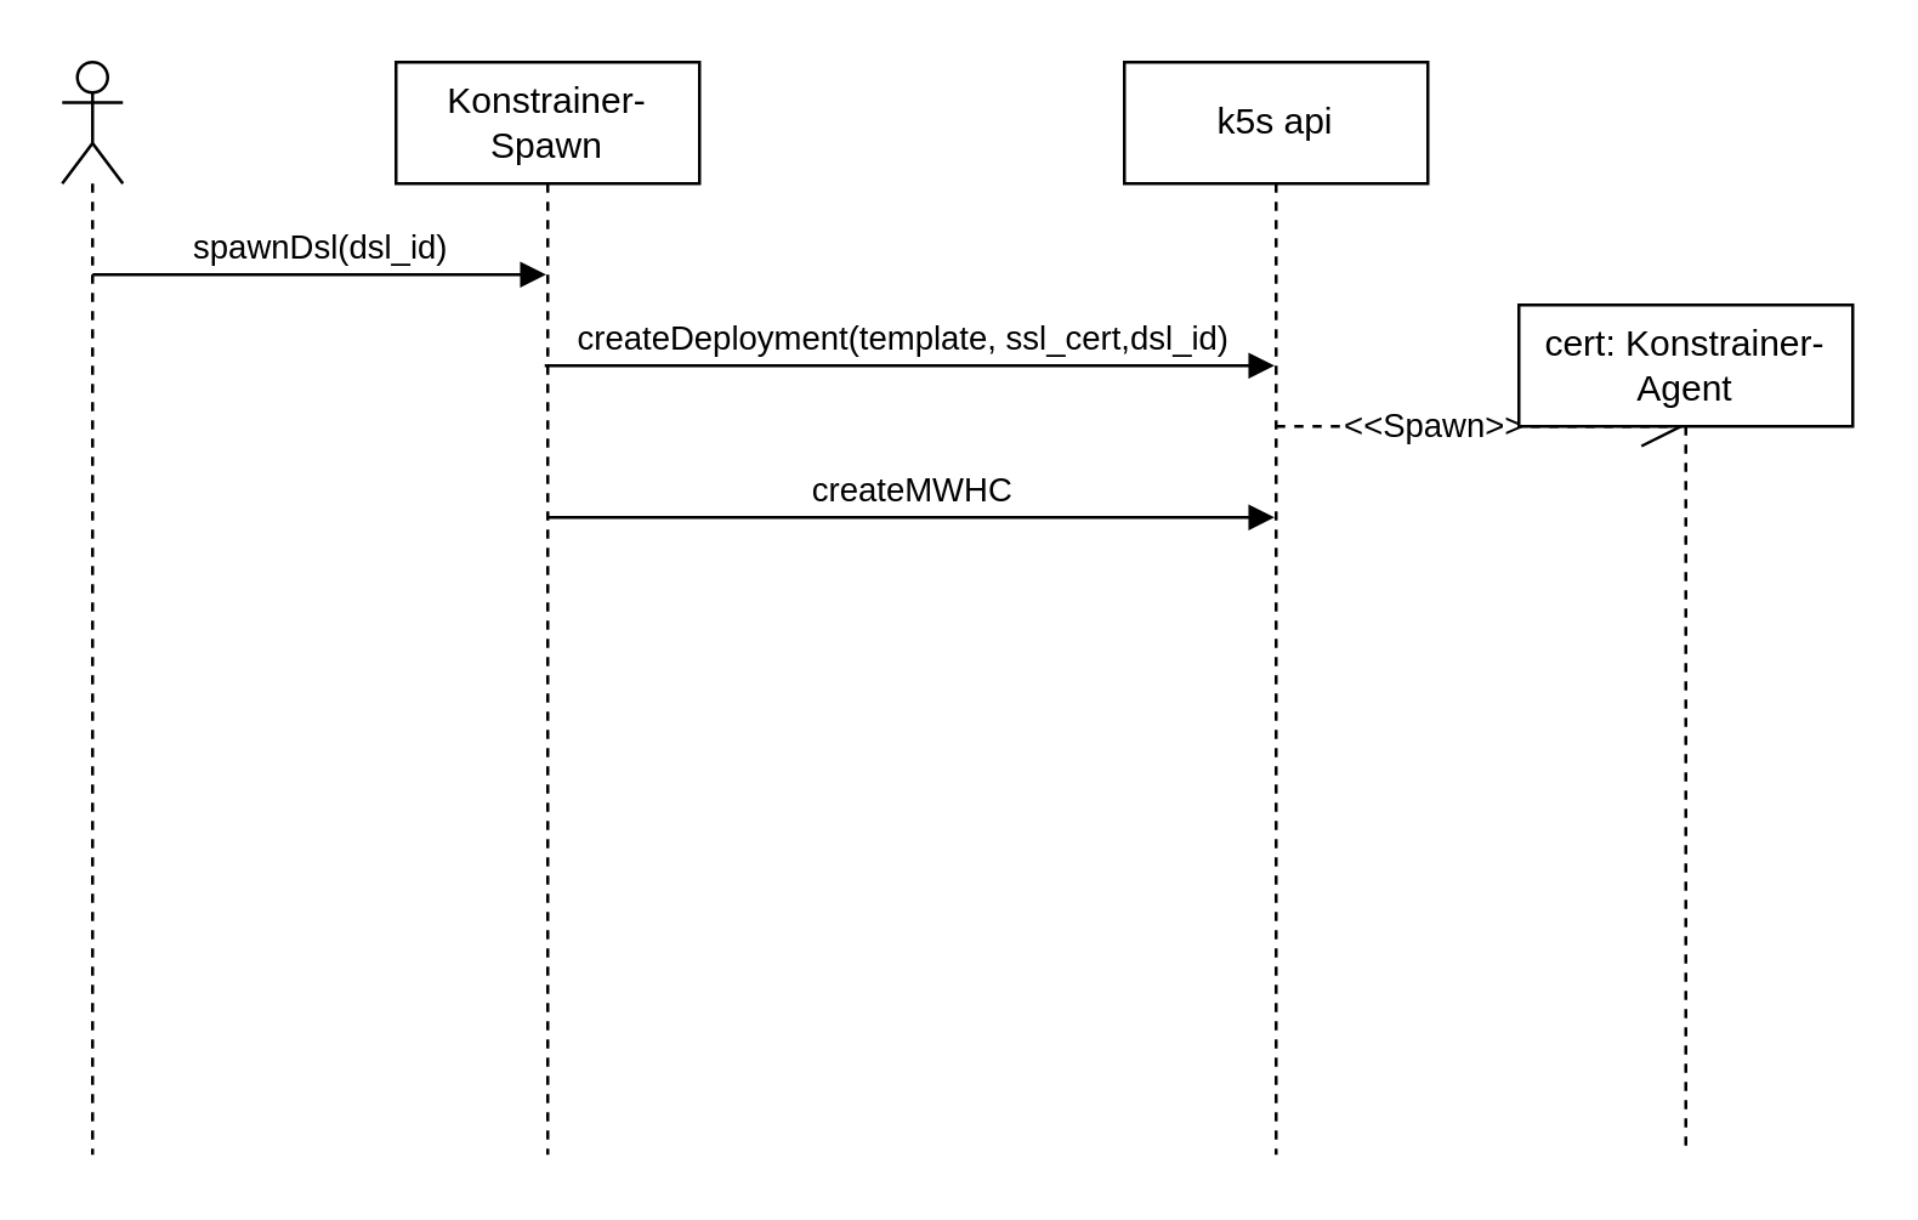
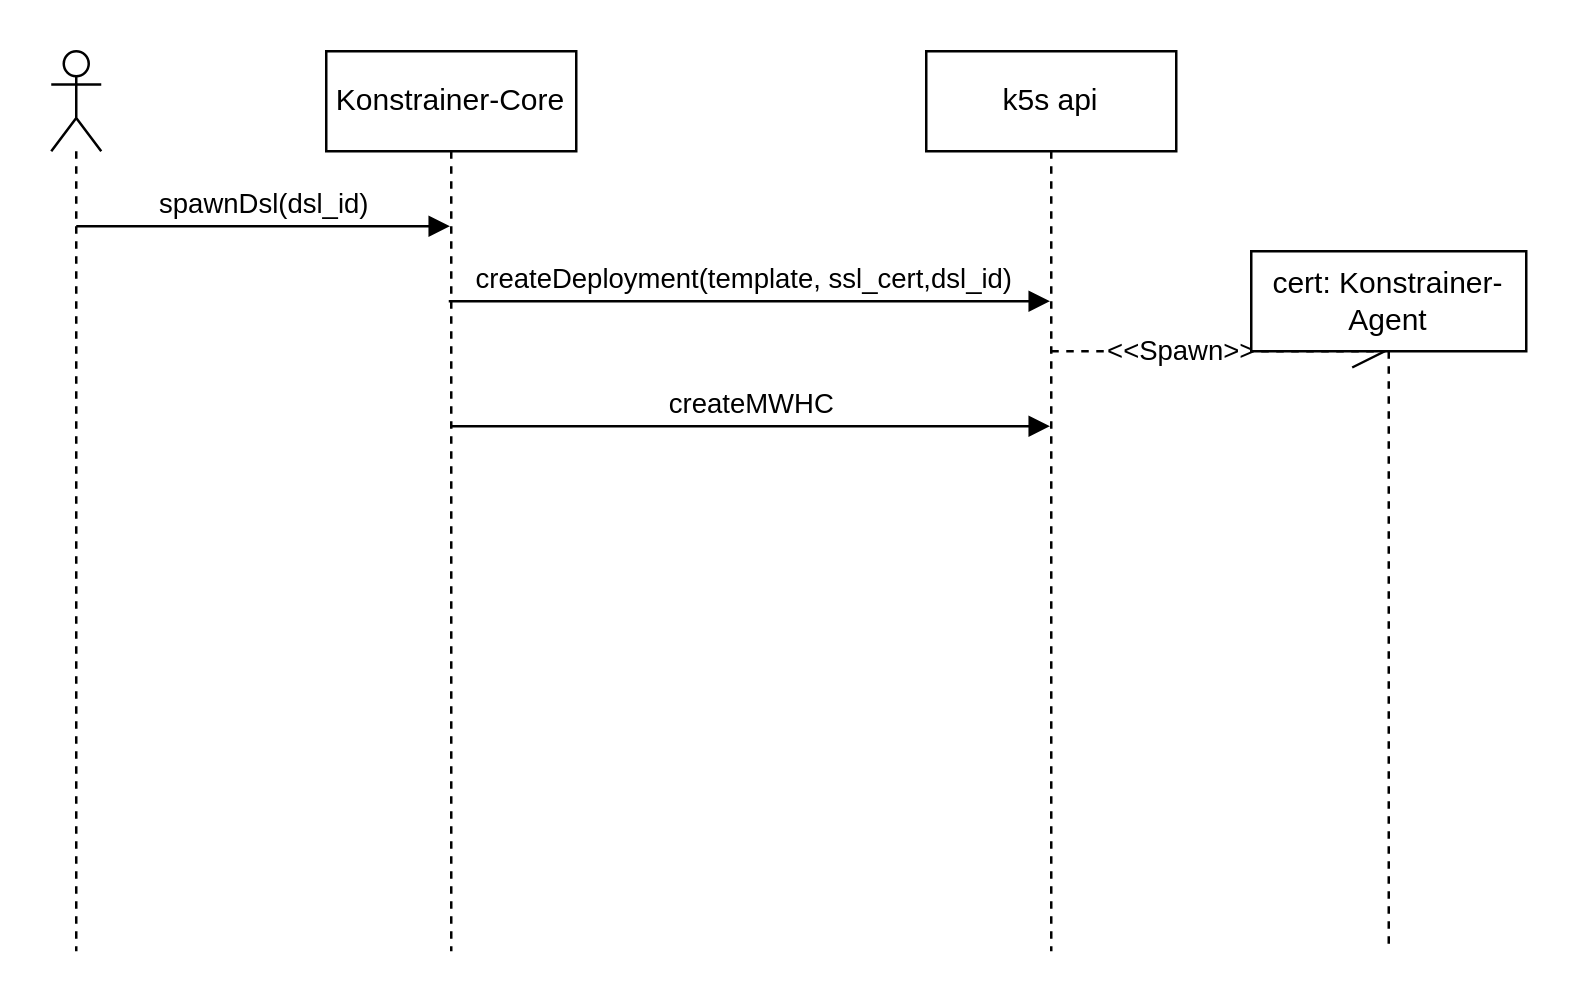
- <mxCell id="2" value="Konstrainer-Spawn" style="shape=umlLifeline;perimeter=lifelinePerimeter;whiteSpace=wrap;html=1;container=1;collapsible=0;recursiveResize=0;outlineConnect=0;" parent="1" vertex="1"><mxGeometry x="130" y="20" width="100" height="360" as="geometry" /></mxCell>
+ <mxCell id="2" value="Konstrainer-Core" style="shape=umlLifeline;perimeter=lifelinePerimeter;whiteSpace=wrap;html=1;container=1;collapsible=0;recursiveResize=0;outlineConnect=0;" parent="1" vertex="1"><mxGeometry x="130" y="20" width="100" height="360" as="geometry" /></mxCell>
